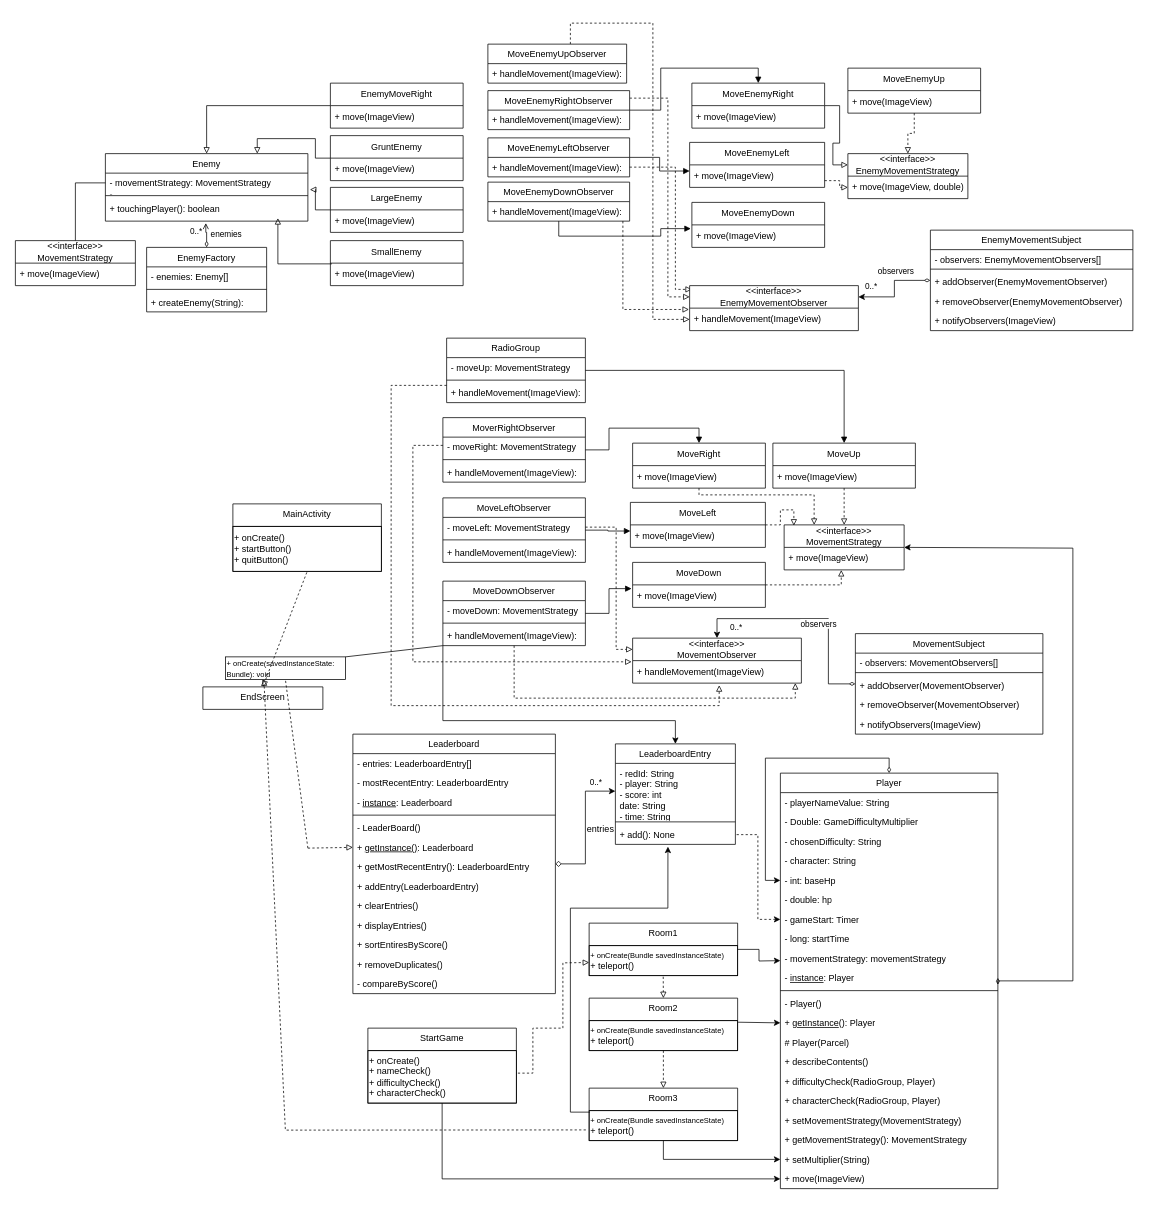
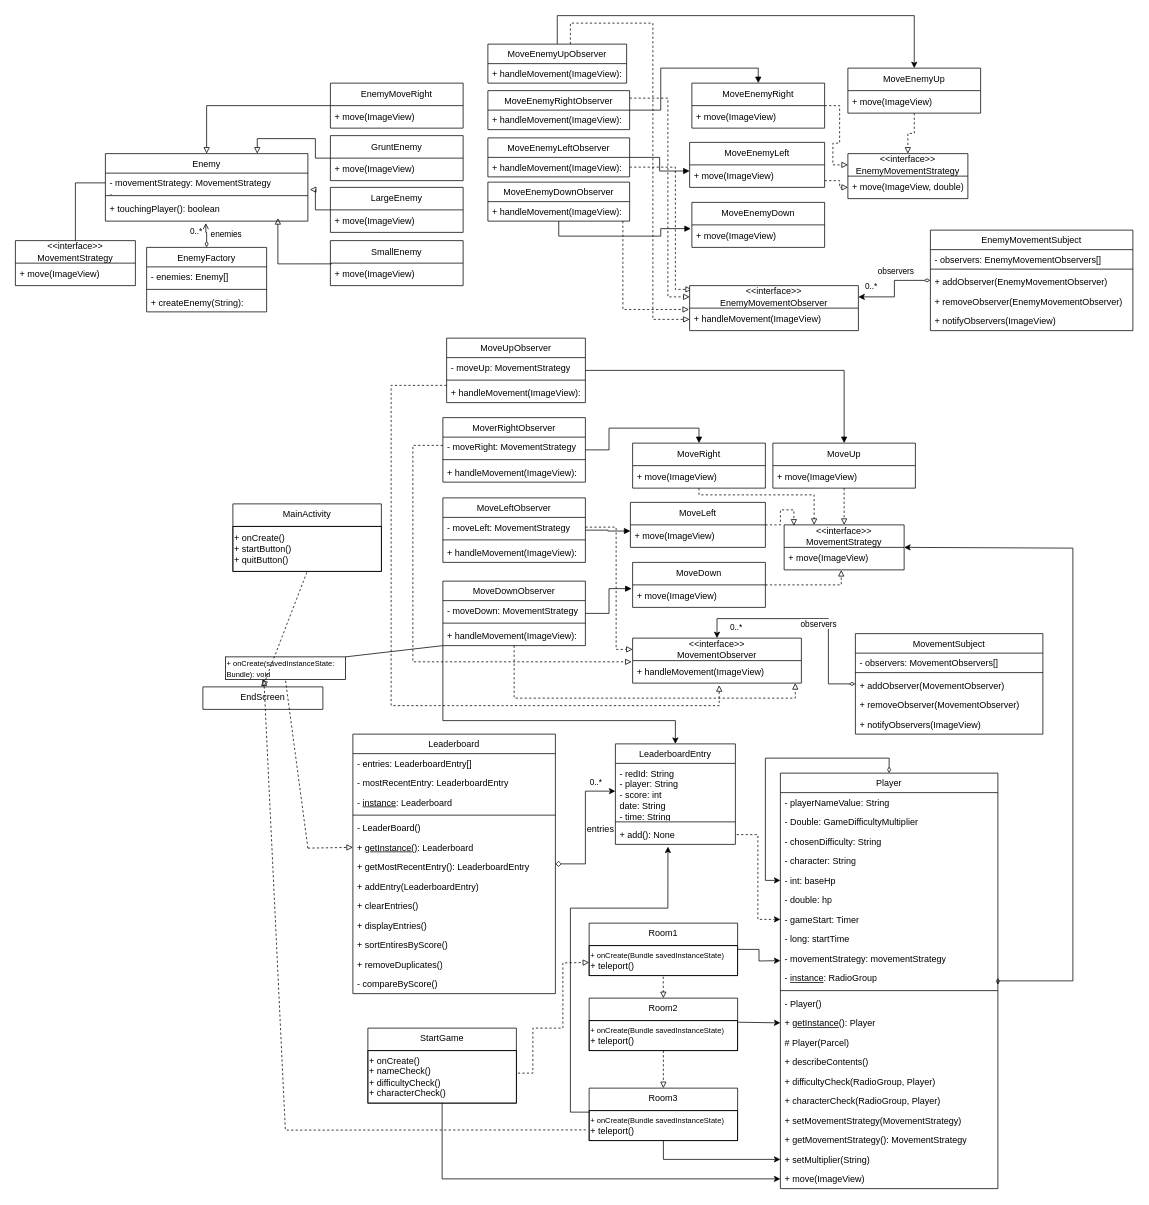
+ <mxCell id="182" style="edgeStyle=orthogonalEdgeStyle;rounded=0;orthogonalLoop=1;jettySize=auto;html=1;entryX=0.5;entryY=0;entryDx=0;entryDy=0;" edge="1" parent="1" source="183" target="178"><mxGeometry relative="1" as="geometry"><Array as="points"><mxPoint x="743" y="20" /><mxPoint x="1219" y="20" /></Array></mxGeometry></mxCell>
- <mxCell id="127" style="edgeStyle=orthogonalEdgeStyle;rounded=0;orthogonalLoop=1;jettySize=auto;html=1;entryX=0;entryY=0.25;entryDx=0;entryDy=0;dashed=0;endArrow=block;endFill=0;" edge="1" parent="1" source="128" target="166"><mxGeometry relative="1" as="geometry" /></mxCell>
+ <mxCell id="127" style="edgeStyle=orthogonalEdgeStyle;rounded=0;orthogonalLoop=1;jettySize=auto;html=1;entryX=0;entryY=0.25;entryDx=0;entryDy=0;dashed=1;endArrow=block;endFill=0;" edge="1" parent="1" source="128" target="166"><mxGeometry relative="1" as="geometry" /></mxCell>
- <mxCell id="28" value="&lt;span style=&quot;font-weight: normal;&quot;&gt;RadioGroup&lt;/span&gt;" style="swimlane;fontStyle=1;align=center;verticalAlign=top;childLayout=stackLayout;horizontal=1;startSize=26;horizontalStack=0;resizeParent=1;resizeParentMax=0;resizeLast=0;collapsible=1;marginBottom=0;whiteSpace=wrap;html=1;" parent="1" vertex="1"><mxGeometry x="595" y="450" width="185" height="86" as="geometry" /></mxCell>
+ <mxCell id="28" value="&lt;span style=&quot;font-weight: normal;&quot;&gt;MoveUpObserver&lt;/span&gt;" style="swimlane;fontStyle=1;align=center;verticalAlign=top;childLayout=stackLayout;horizontal=1;startSize=26;horizontalStack=0;resizeParent=1;resizeParentMax=0;resizeLast=0;collapsible=1;marginBottom=0;whiteSpace=wrap;html=1;" parent="1" vertex="1"><mxGeometry x="595" y="450" width="185" height="86" as="geometry" /></mxCell>
- <mxCell id="83" value="-&amp;nbsp;&lt;u&gt;instance&lt;/u&gt;: Player" style="text;strokeColor=none;fillColor=none;align=left;verticalAlign=top;spacingLeft=4;spacingRight=4;overflow=hidden;rotatable=0;points=[[0,0.5],[1,0.5]];portConstraint=eastwest;whiteSpace=wrap;html=1;" parent="73" vertex="1"><mxGeometry y="260" width="290" height="26" as="geometry" /></mxCell>
+ <mxCell id="83" value="-&amp;nbsp;&lt;u&gt;instance&lt;/u&gt;: RadioGroup" style="text;strokeColor=none;fillColor=none;align=left;verticalAlign=top;spacingLeft=4;spacingRight=4;overflow=hidden;rotatable=0;points=[[0,0.5],[1,0.5]];portConstraint=eastwest;whiteSpace=wrap;html=1;" parent="73" vertex="1"><mxGeometry y="260" width="290" height="26" as="geometry" /></mxCell>
